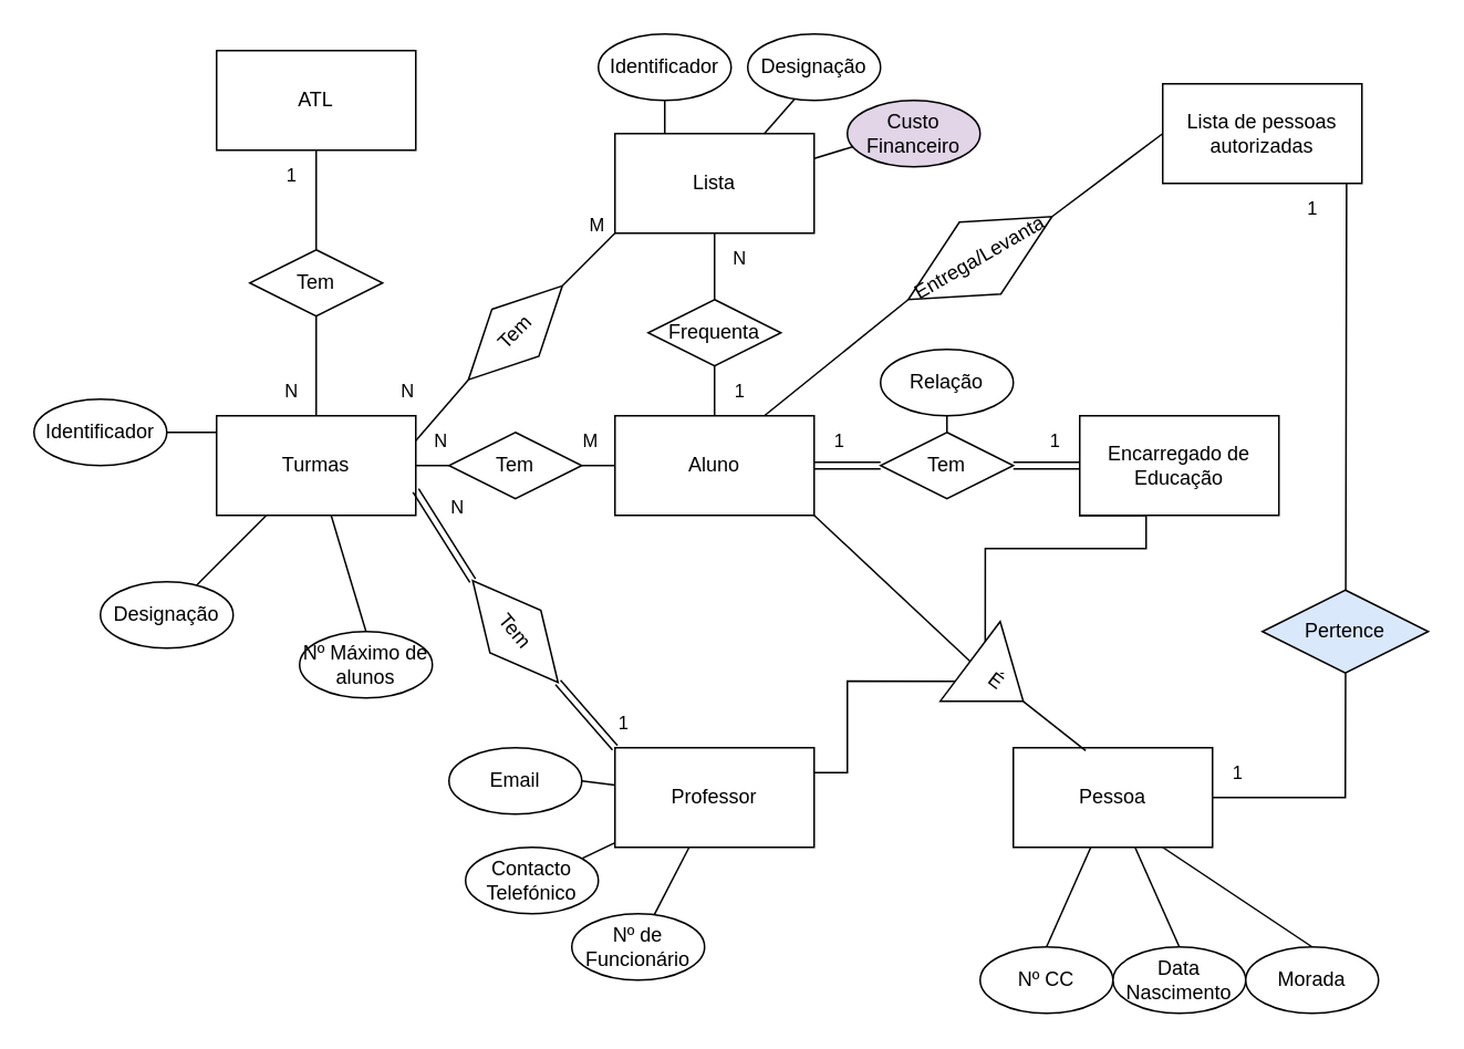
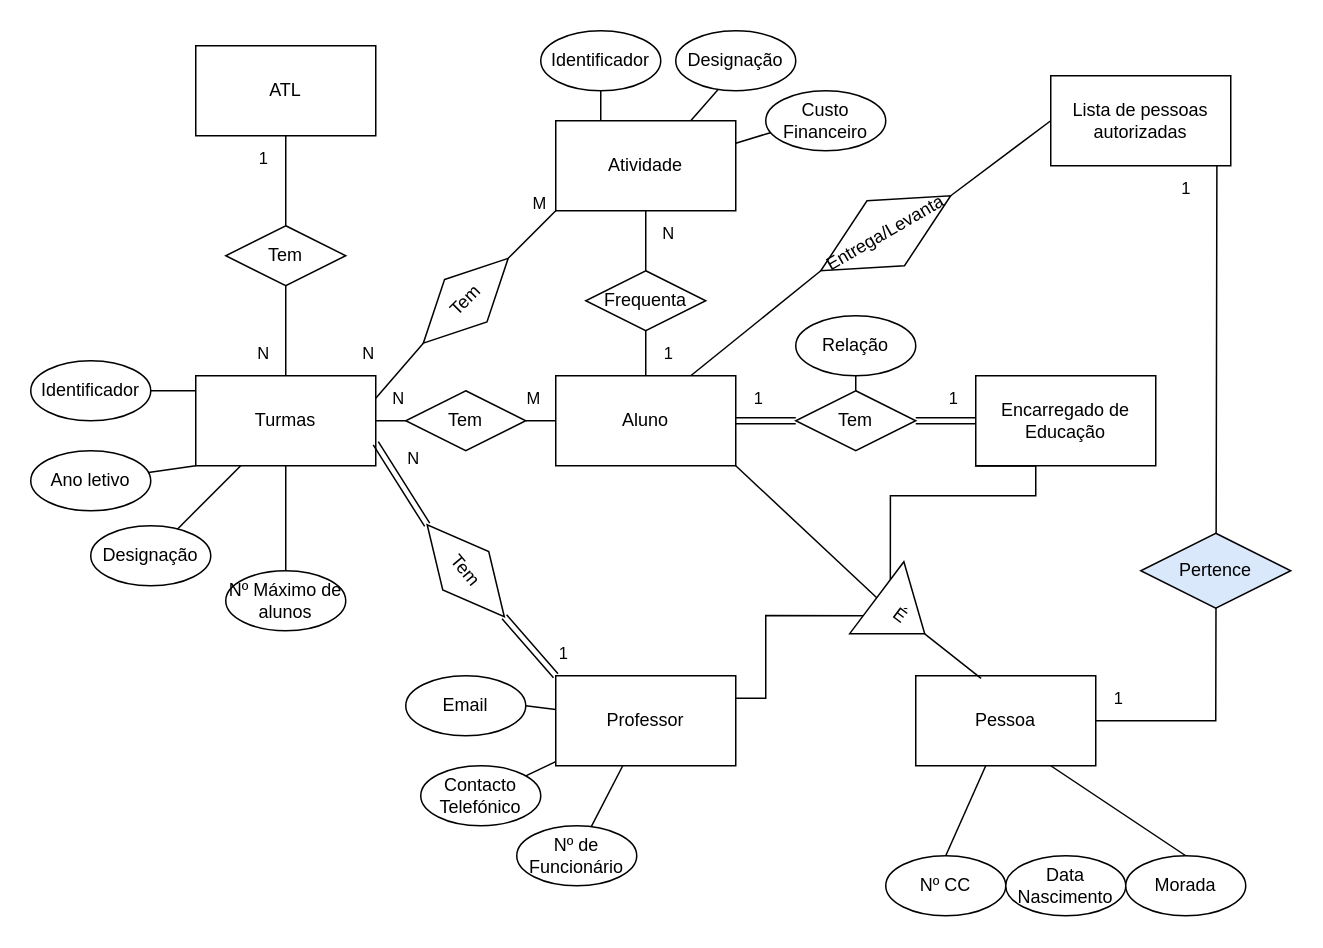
- <mxCell id="25" value="Custo Financeiro" style="ellipse;whiteSpace=wrap;html=1;fillColor=#e1d5e7;" vertex="1" parent="1"><mxGeometry x="510" y="60" width="80" height="40" as="geometry" /></mxCell>
+ <mxCell id="25" value="Custo Financeiro" style="ellipse;whiteSpace=wrap;html=1;" vertex="1" parent="1"><mxGeometry x="510" y="60" width="80" height="40" as="geometry" /></mxCell>
- <mxCell id="15" value="Lista" style="rounded=0;whiteSpace=wrap;html=1;" vertex="1" parent="1"><mxGeometry x="370" y="80" width="120" height="60" as="geometry" /></mxCell>
+ <mxCell id="15" value="Atividade" style="rounded=0;whiteSpace=wrap;html=1;" vertex="1" parent="1"><mxGeometry x="370" y="80" width="120" height="60" as="geometry" /></mxCell>
+ <mxCell id="21" value="" style="endArrow=none;html=1;rounded=0;entryX=0;entryY=1;entryDx=0;entryDy=0;" edge="1" parent="1" source="10" target="2"><mxGeometry width="50" height="50" relative="1" as="geometry"><mxPoint x="100" y="370" as="sourcePoint" /><mxPoint x="170.711" y="320" as="targetPoint" /></mxGeometry></mxCell>
+ <mxCell id="10" value="Ano letivo" style="ellipse;whiteSpace=wrap;html=1;" vertex="1" parent="1"><mxGeometry x="20" y="300" width="80" height="40" as="geometry" /></mxCell>
- <mxCell id="12" value="Nº Máximo de alunos" style="ellipse;whiteSpace=wrap;html=1;" vertex="1" parent="1"><mxGeometry x="180" y="380" width="80" height="40" as="geometry" /></mxCell>
+ <mxCell id="12" value="Nº Máximo de alunos" style="ellipse;whiteSpace=wrap;html=1;" vertex="1" parent="1"><mxGeometry x="150" y="380" width="80" height="40" as="geometry" /></mxCell>
- <mxCell id="54" value="" style="endArrow=none;html=1;rounded=0;exitX=0.5;exitY=0;exitDx=0;exitDy=0;" edge="1" parent="1" source="29" target="48"><mxGeometry width="50" height="50" relative="1" as="geometry"><mxPoint x="660" y="550" as="sourcePoint" /><mxPoint x="710" y="500" as="targetPoint" /></mxGeometry></mxCell>
